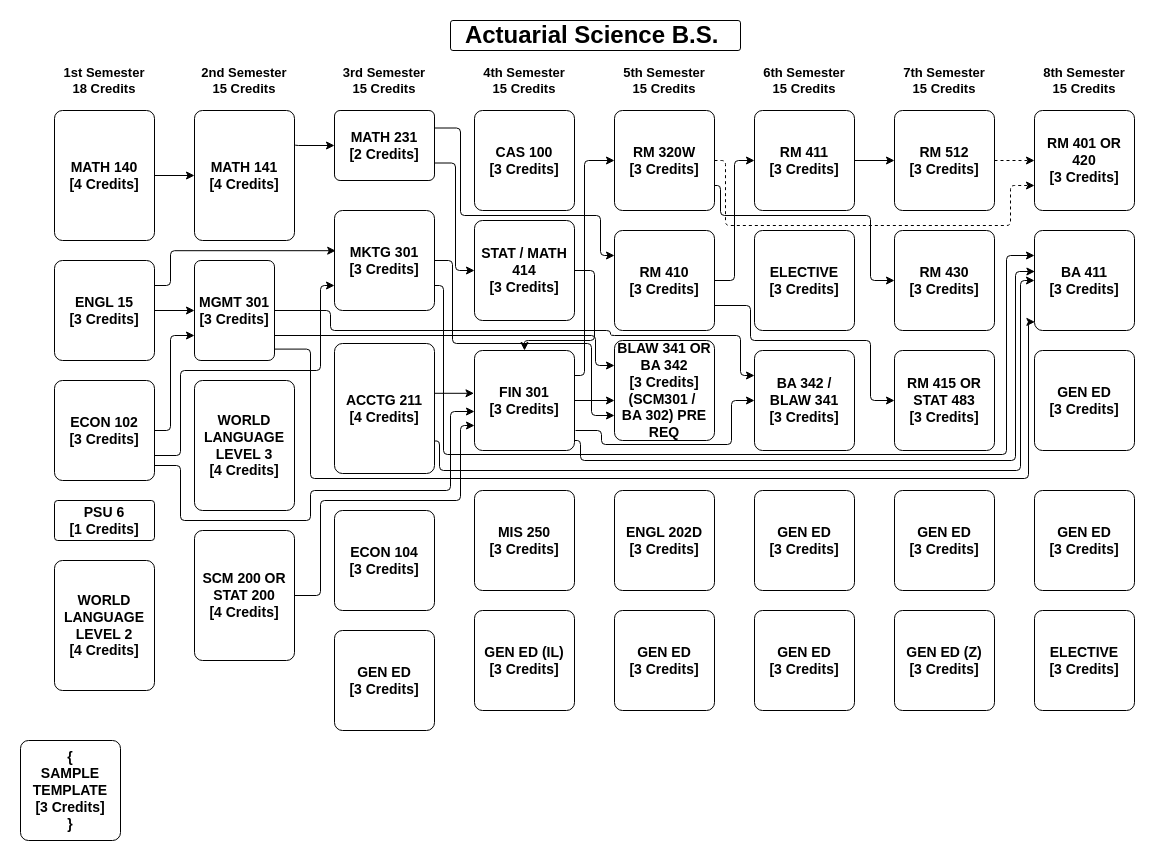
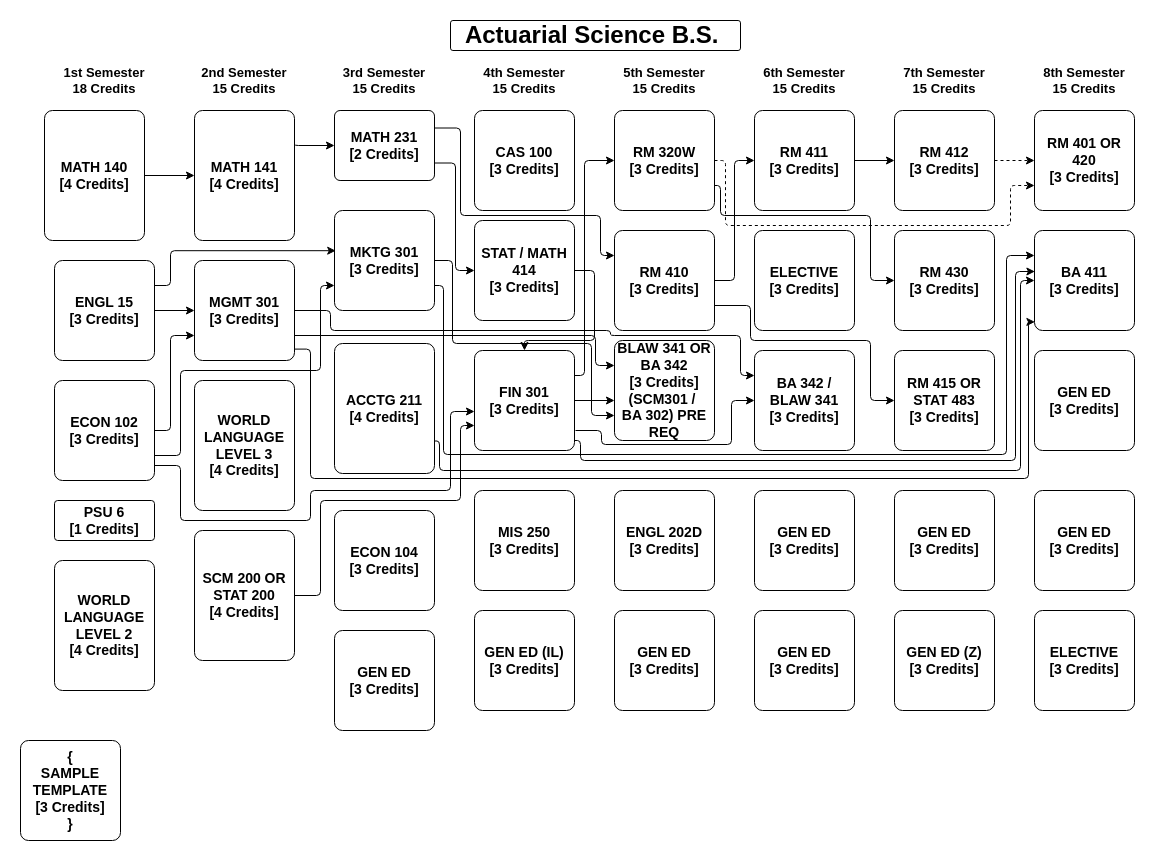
- <mxCell id="22" value="RM 512&lt;br&gt;[3 Credits]" style="rounded=1;whiteSpace=wrap;html=1;fontSize=14;fontStyle=1;arcSize=8;" parent="1" vertex="1"><mxGeometry x="894" y="110" width="100" height="100" as="geometry" /></mxCell>
+ <mxCell id="22" value="RM 412&lt;br&gt;[3 Credits]" style="rounded=1;whiteSpace=wrap;html=1;fontSize=14;fontStyle=1;arcSize=8;" parent="1" vertex="1"><mxGeometry x="894" y="110" width="100" height="100" as="geometry" /></mxCell>
- <mxCell id="25" value="MATH 140&lt;br&gt;[4 Credits]" style="rounded=1;whiteSpace=wrap;html=1;fontSize=14;fontStyle=1;arcSize=8;" parent="1" vertex="1"><mxGeometry x="54" y="110" width="100" height="130" as="geometry" /></mxCell>
+ <mxCell id="25" value="MATH 140&lt;br&gt;[4 Credits]" style="rounded=1;whiteSpace=wrap;html=1;fontSize=14;fontStyle=1;arcSize=8;" parent="1" vertex="1"><mxGeometry x="44" y="110" width="100" height="130" as="geometry" /></mxCell>
- <mxCell id="7" value="MGMT 301&lt;br&gt;[3 Credits]" style="rounded=1;whiteSpace=wrap;html=1;fontSize=14;fontStyle=1;arcSize=8;" parent="1" vertex="1"><mxGeometry x="194" y="260" width="80" height="100" as="geometry" /></mxCell>
+ <mxCell id="7" value="MGMT 301&lt;br&gt;[3 Credits]" style="rounded=1;whiteSpace=wrap;html=1;fontSize=14;fontStyle=1;arcSize=8;" parent="1" vertex="1"><mxGeometry x="194" y="260" width="100" height="100" as="geometry" /></mxCell>
- <mxCell id="28" style="edgeStyle=orthogonalEdgeStyle;rounded=1;orthogonalLoop=1;jettySize=auto;html=1;exitX=1.004;exitY=0.383;exitDx=0;exitDy=0;entryX=-0.005;entryY=0.432;entryDx=0;entryDy=0;arcSize=8;exitPerimeter=0;entryPerimeter=0;" edge="1" parent="1" source="30" target="15"><mxGeometry relative="1" as="geometry"><Array as="points" /></mxGeometry></mxCell>
